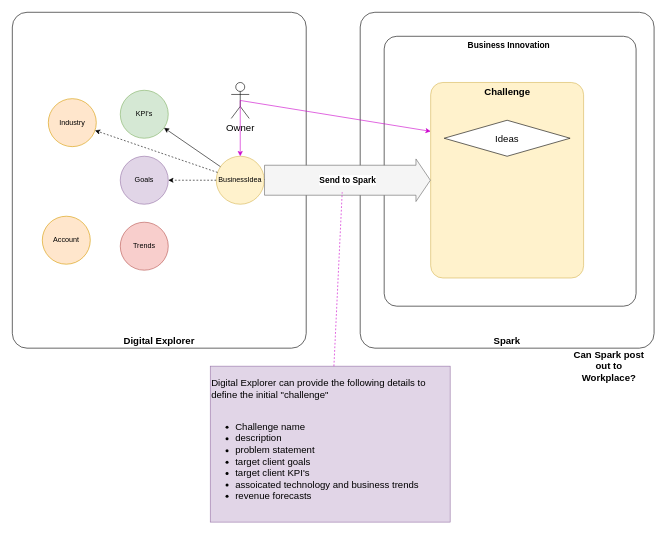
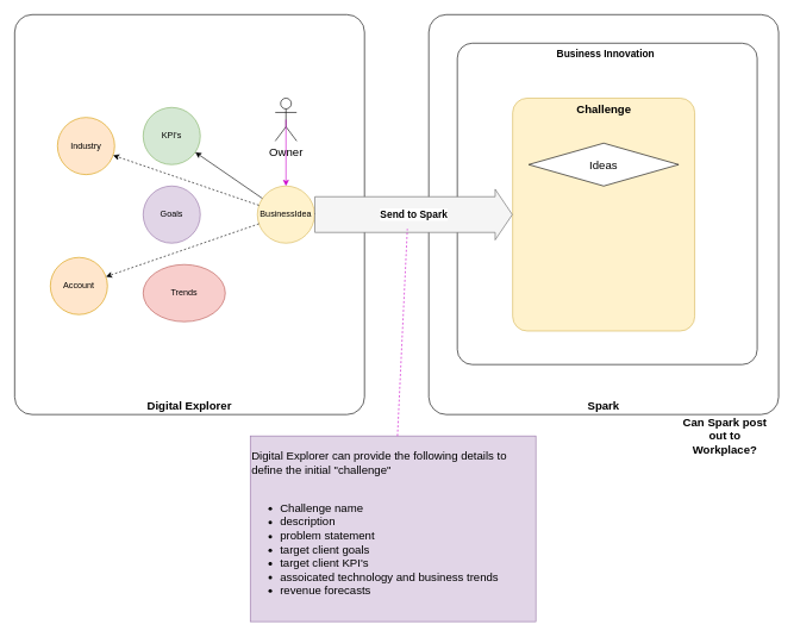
- <mxCell id="21" value="" style="endArrow=classic;html=1;fontSize=16;exitX=0.5;exitY=0.5;exitDx=0;exitDy=0;exitPerimeter=0;entryX=0;entryY=0.25;entryDx=0;entryDy=0;strokeColor=#CC00CC;" edge="1" parent="1" source="19" target="15"><mxGeometry width="50" height="50" relative="1" as="geometry"><mxPoint x="410" y="177" as="sourcePoint" /><mxPoint x="410" y="270" as="targetPoint" /></mxGeometry></mxCell>
- <mxCell id="13" value="" style="endArrow=classic;html=1;dashed=1;" edge="1" parent="1" source="4" target="6"><mxGeometry width="50" height="50" relative="1" as="geometry"><mxPoint x="372.164" y="297.023" as="sourcePoint" /><mxPoint x="167.838" y="226.973" as="targetPoint" /></mxGeometry></mxCell>
+ <mxCell id="13" value="" style="endArrow=classic;html=1;dashed=1;" edge="1" parent="1" source="4" target="11"><mxGeometry width="50" height="50" relative="1" as="geometry"><mxPoint x="372.164" y="297.023" as="sourcePoint" /><mxPoint x="167.838" y="226.973" as="targetPoint" /></mxGeometry></mxCell>
- <mxCell id="7" value="Trends" style="ellipse;whiteSpace=wrap;html=1;aspect=fixed;fillColor=#f8cecc;strokeColor=#b85450;" vertex="1" parent="1"><mxGeometry x="200" y="370" width="80" height="80" as="geometry" /></mxCell>
+ <mxCell id="7" value="Trends" style="ellipse;whiteSpace=wrap;html=1;aspect=fixed;fillColor=#f8cecc;strokeColor=#b85450;" vertex="1" parent="1"><mxGeometry x="200" y="370" width="115" height="80" as="geometry" /></mxCell>
